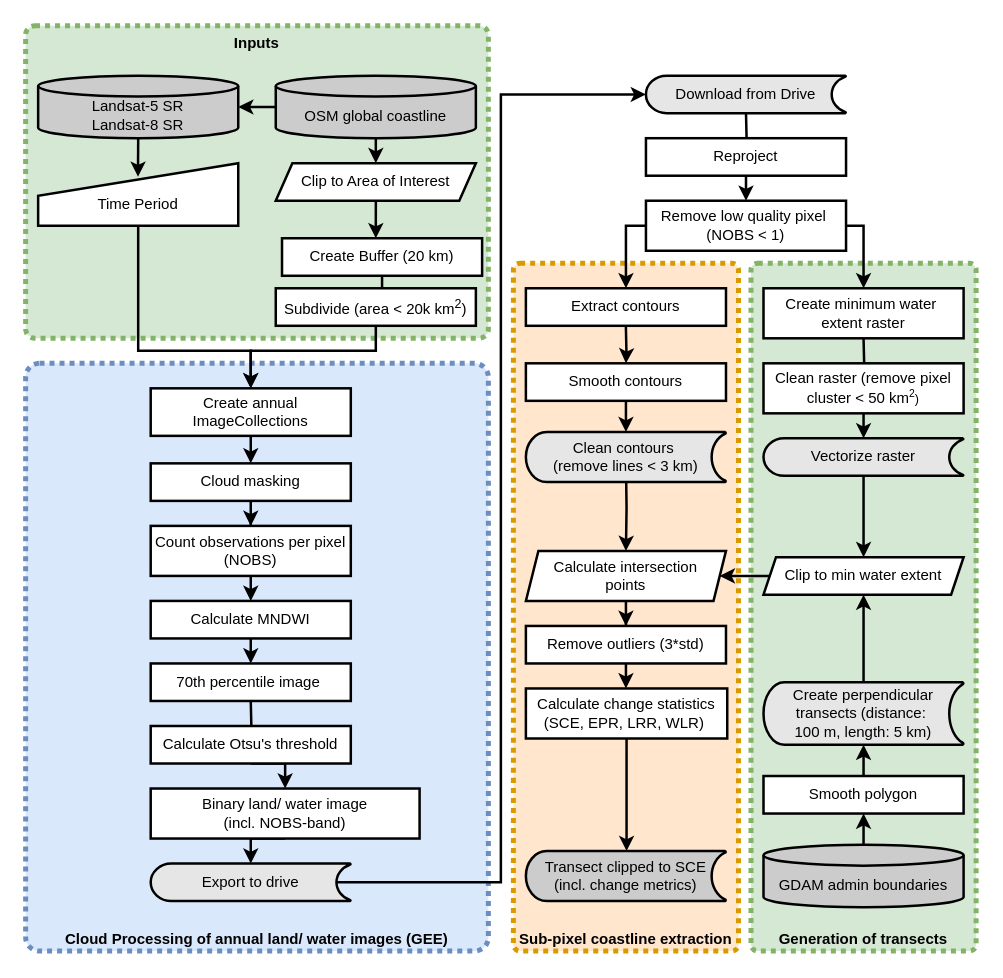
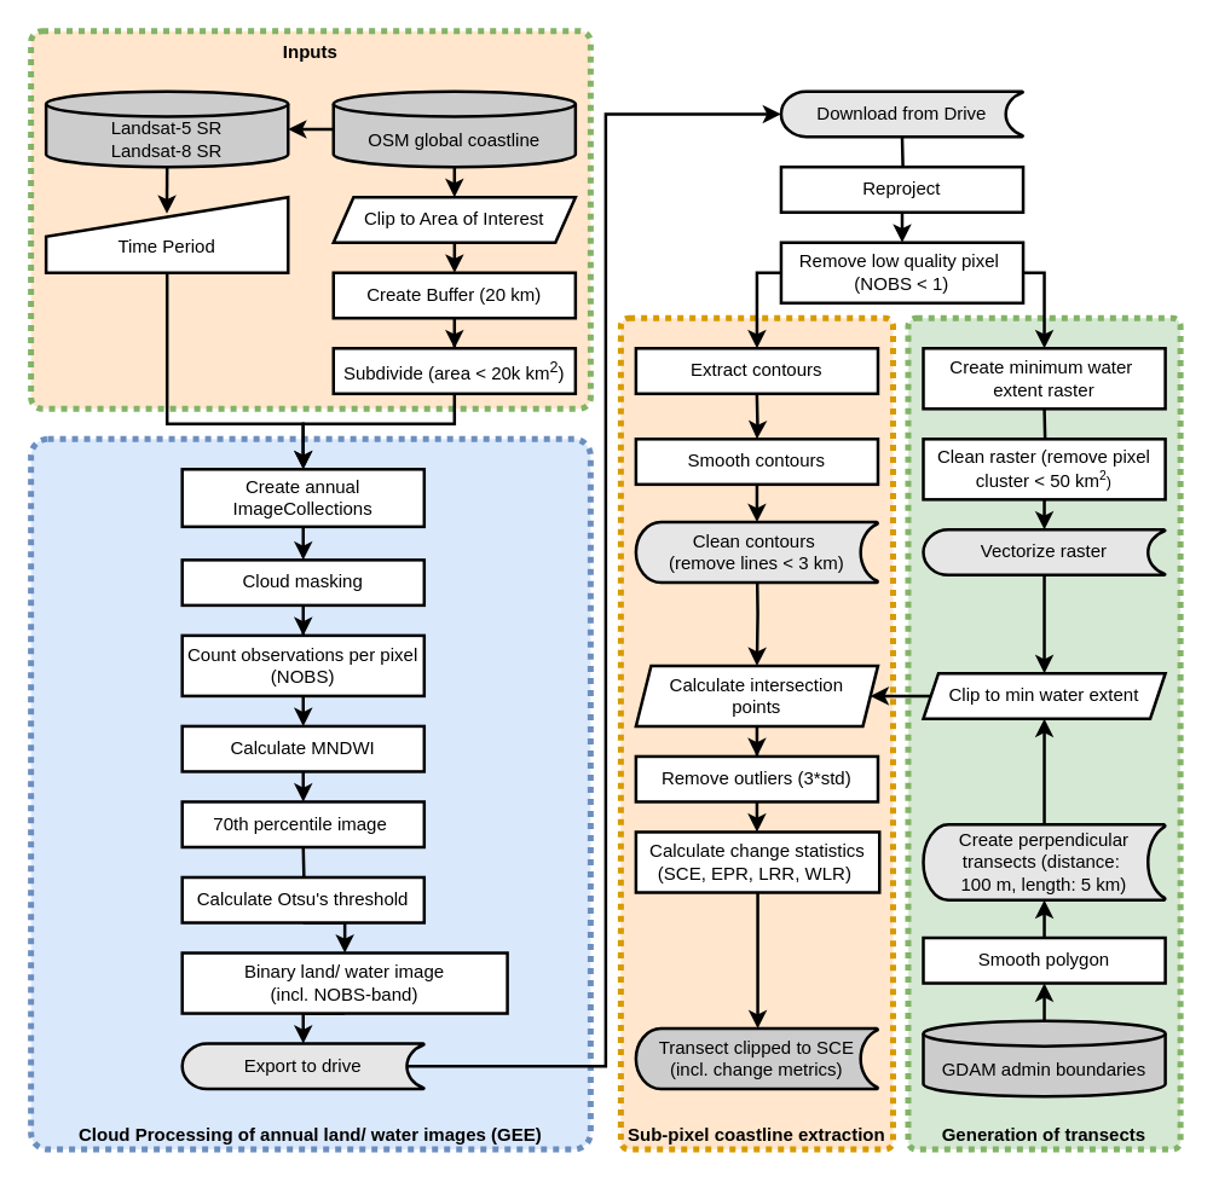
- <mxCell id="3" value="&lt;b&gt;&lt;font color=&quot;#000000&quot;&gt;Inputs&lt;/font&gt;&lt;/b&gt;" style="rounded=1;whiteSpace=wrap;html=1;strokeWidth=4;arcSize=3;dashed=1;verticalAlign=top;dashPattern=1 1;strokeColor=#82b366;fillColor=#d5e8d4;" parent="1" vertex="1"><mxGeometry x="20" y="20" width="370" height="250" as="geometry" /></mxCell>
+ <mxCell id="3" value="&lt;b&gt;&lt;font color=&quot;#000000&quot;&gt;Inputs&lt;/font&gt;&lt;/b&gt;" style="rounded=1;whiteSpace=wrap;html=1;strokeWidth=4;arcSize=3;dashed=1;verticalAlign=top;dashPattern=1 1;strokeColor=#82b366;fillColor=#ffe6cc;" parent="1" vertex="1"><mxGeometry x="20" y="20" width="370" height="250" as="geometry" /></mxCell>
- <mxCell id="15" value="Create Buffer (20 km)" style="whiteSpace=wrap;html=1;strokeWidth=2;" parent="1" vertex="1"><mxGeometry x="225" y="190" width="160" height="30" as="geometry" /></mxCell>
+ <mxCell id="15" value="Create Buffer (20 km)" style="whiteSpace=wrap;html=1;strokeWidth=2;" parent="1" vertex="1"><mxGeometry x="220" y="180" width="160" height="30" as="geometry" /></mxCell>
